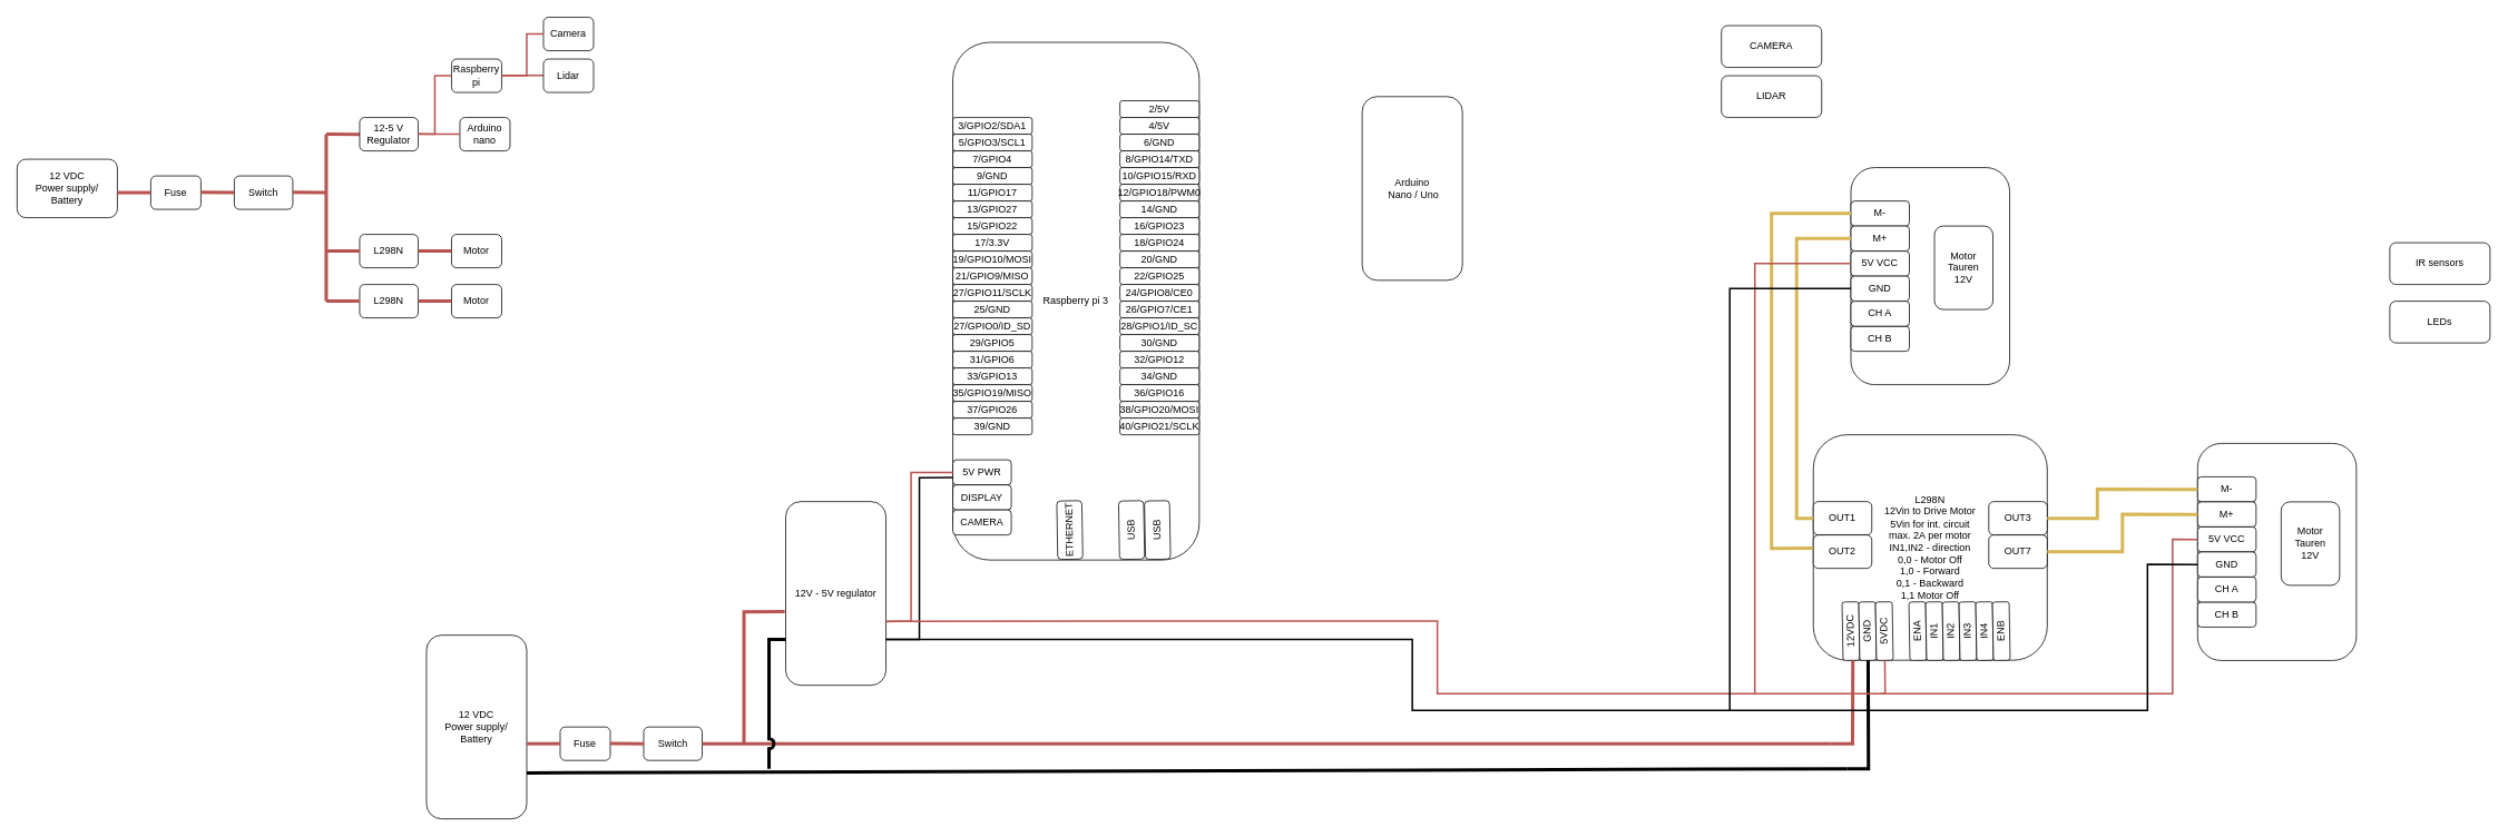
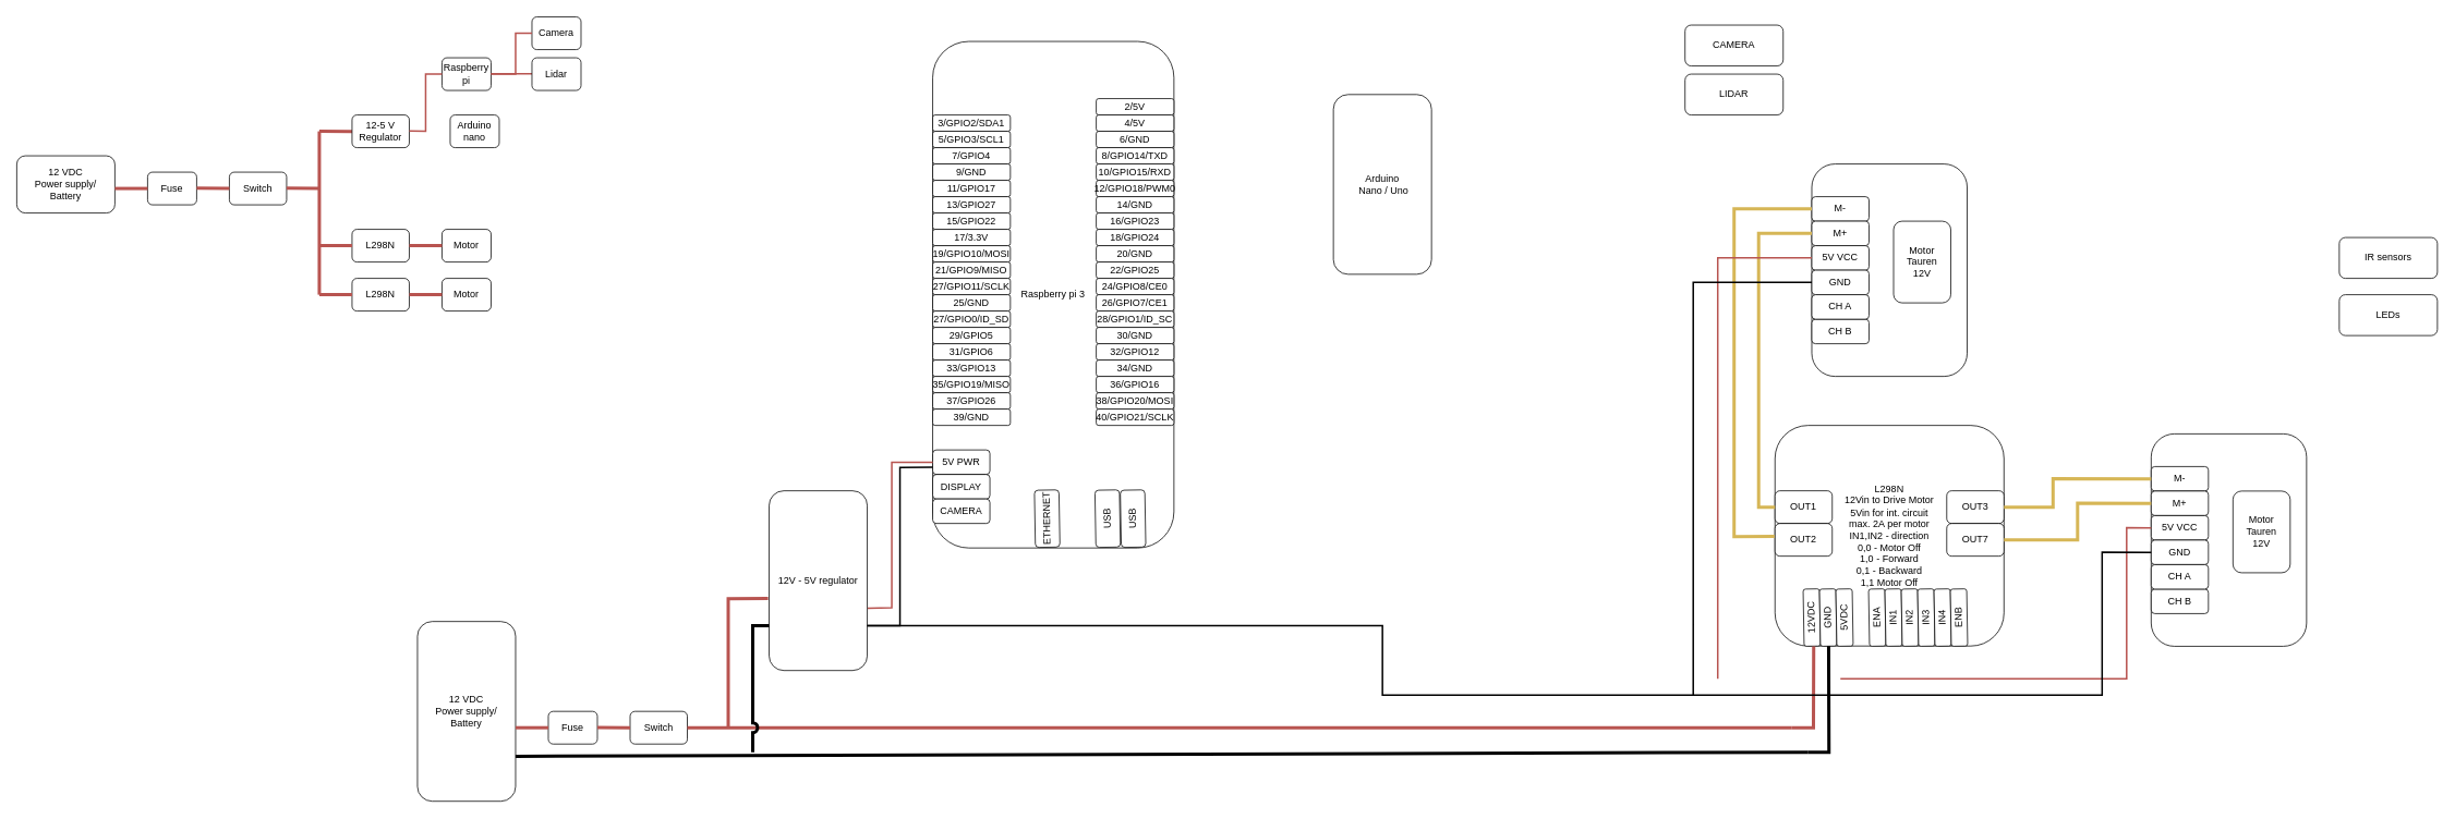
- <mxCell id="25" value="" style="endArrow=none;html=1;rounded=0;fillColor=#f8cecc;strokeColor=#b85450;strokeWidth=2;entryX=0;entryY=0.5;entryDx=0;entryDy=0;exitX=1;exitY=0.5;exitDx=0;exitDy=0;" parent="1" source="13" target="24" edge="1"><mxGeometry width="50" height="50" relative="1" as="geometry"><mxPoint x="510" y="169.72" as="sourcePoint" /><mxPoint x="550" y="100" as="targetPoint" /><Array as="points"><mxPoint x="530" y="160" /></Array></mxGeometry></mxCell>
- <mxCell id="128" value="" style="endArrow=none;html=1;rounded=0;entryX=0;entryY=0.5;entryDx=0;entryDy=0;fillColor=#f8cecc;strokeColor=#b85450;strokeWidth=2;exitX=1;exitY=0.652;exitDx=0;exitDy=0;exitPerimeter=0;" parent="1" source="123" target="38" edge="1"><mxGeometry width="50" height="50" relative="1" as="geometry"><mxPoint x="1660" y="740" as="sourcePoint" /><mxPoint x="1950" y="690" as="targetPoint" /><Array as="points"><mxPoint x="1720" y="743" /><mxPoint x="1720" y="830" /><mxPoint x="2130" y="830" /><mxPoint x="2256" y="830" /></Array></mxGeometry></mxCell>
